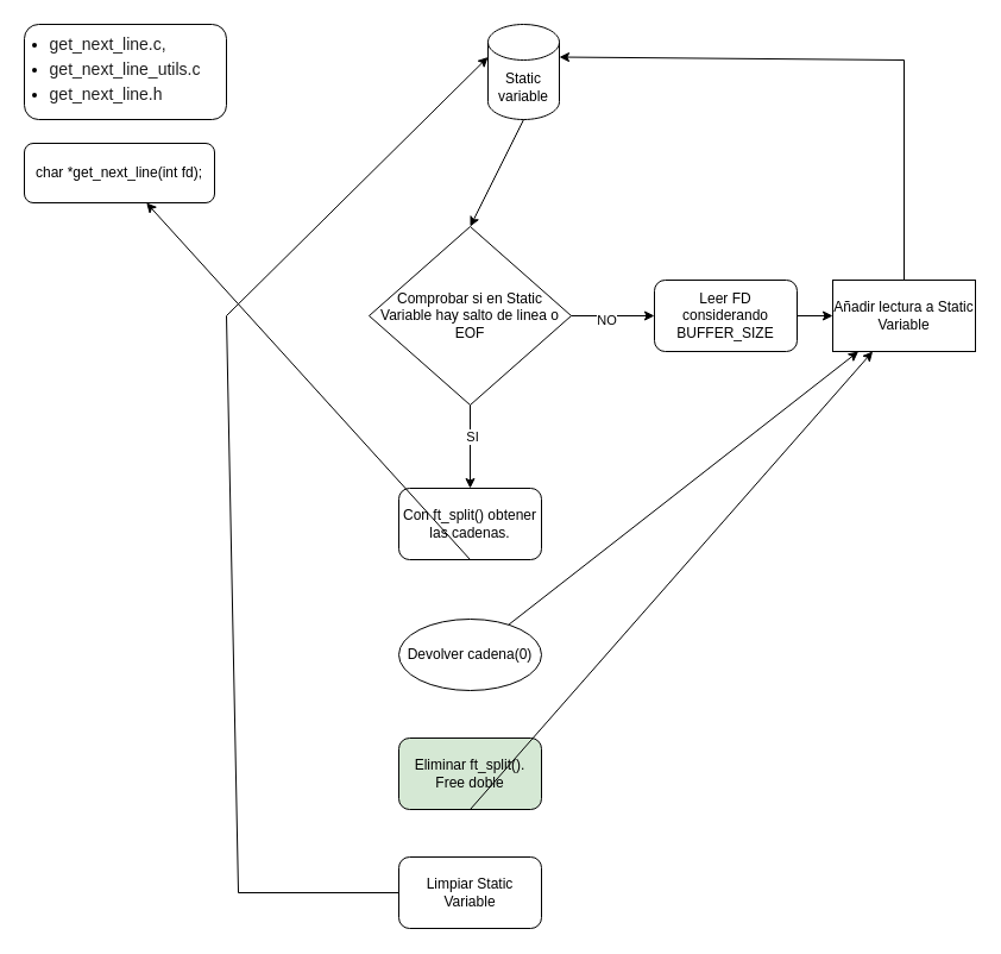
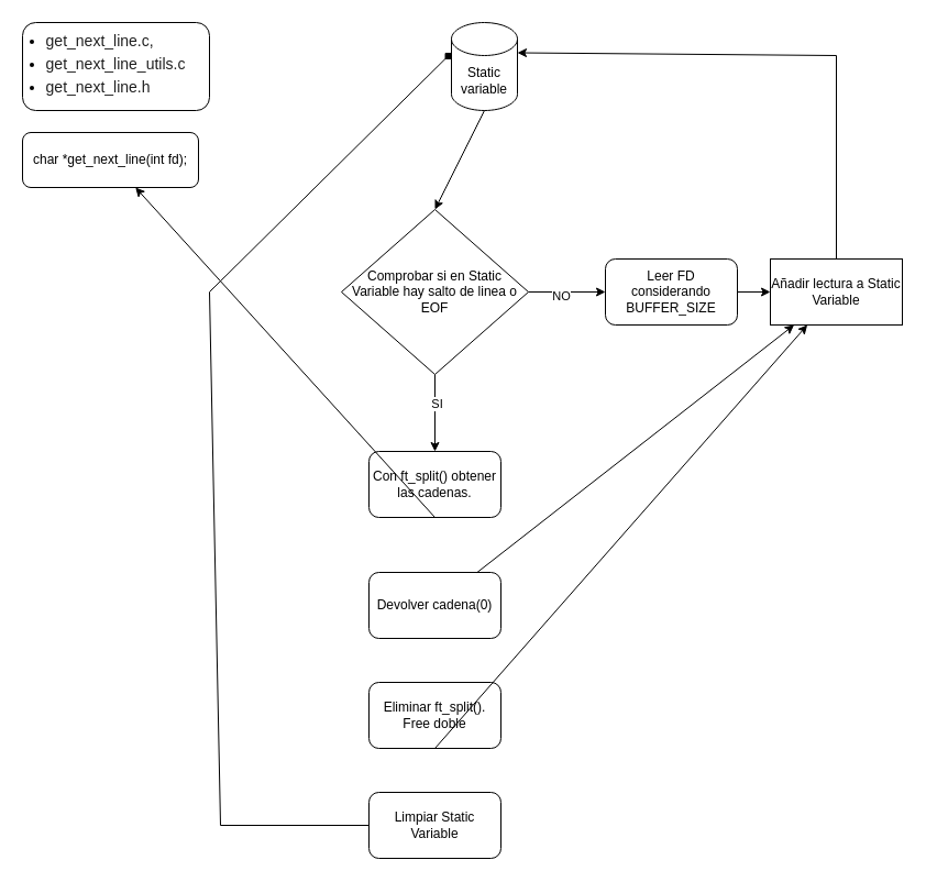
- <mxCell id="10" value="" style="endArrow=classic;html=1;rounded=0;exitX=0;exitY=0.5;exitDx=0;exitDy=0;entryX=0;entryY=0;entryDx=0;entryDy=27.5;entryPerimeter=0;" edge="1" parent="1" source="9" target="4"><mxGeometry width="50" height="50" relative="1" as="geometry"><mxPoint x="470" y="340" as="sourcePoint" /><mxPoint x="520" y="290" as="targetPoint" /><Array as="points"><mxPoint x="200" y="750" /><mxPoint x="190" y="265" /></Array></mxGeometry></mxCell>
+ <mxCell id="10" value="" style="endArrow=diamond;html=1;rounded=0;exitX=0;exitY=0.5;exitDx=0;exitDy=0;entryX=0;entryY=0;entryDx=0;entryDy=27.5;entryPerimeter=0;" edge="1" parent="1" source="9" target="4"><mxGeometry width="50" height="50" relative="1" as="geometry"><mxPoint x="470" y="340" as="sourcePoint" /><mxPoint x="520" y="290" as="targetPoint" /><Array as="points"><mxPoint x="200" y="750" /><mxPoint x="190" y="265" /></Array></mxGeometry></mxCell>
- <mxCell id="8" value="Devolver cadena(0)" style="ellipse;whiteSpace=wrap;html=1;" vertex="1" parent="1"><mxGeometry x="335" y="520" width="120" height="60" as="geometry" /></mxCell>
+ <mxCell id="8" value="Devolver cadena(0)" style="rounded=1;whiteSpace=wrap;html=1;" vertex="1" parent="1"><mxGeometry x="335" y="520" width="120" height="60" as="geometry" /></mxCell>
- <mxCell id="21" value="Eliminar ft_split(). Free doble" style="rounded=1;whiteSpace=wrap;html=1;fillColor=#d5e8d4;" vertex="1" parent="1"><mxGeometry x="335" y="620" width="120" height="60" as="geometry" /></mxCell>
+ <mxCell id="21" value="Eliminar ft_split(). Free doble" style="rounded=1;whiteSpace=wrap;html=1;" vertex="1" parent="1"><mxGeometry x="335" y="620" width="120" height="60" as="geometry" /></mxCell>
